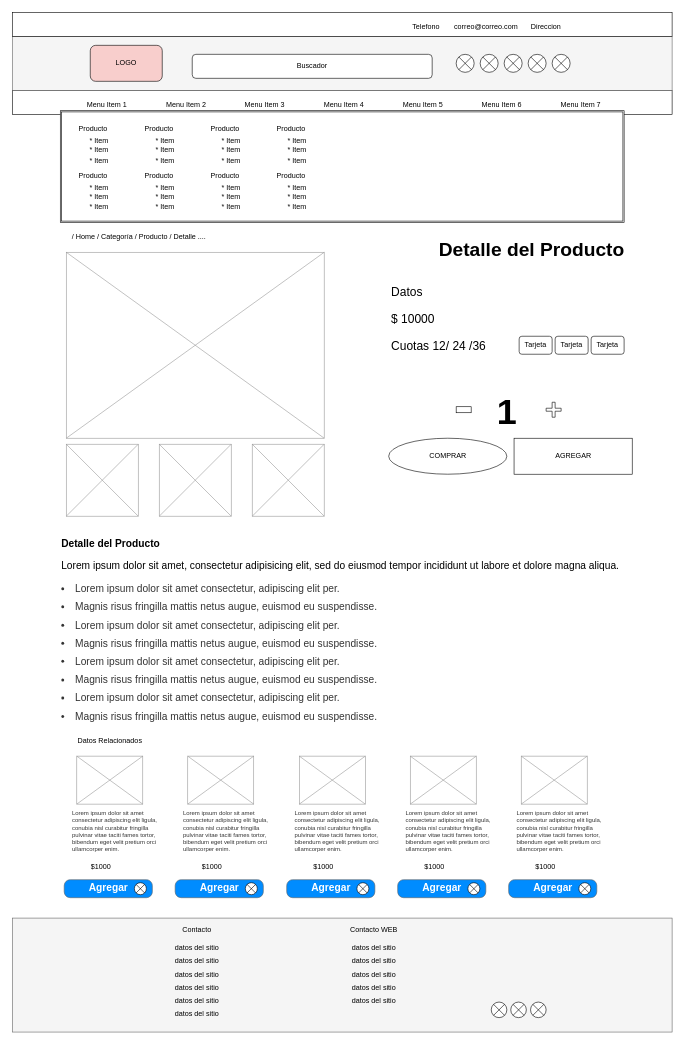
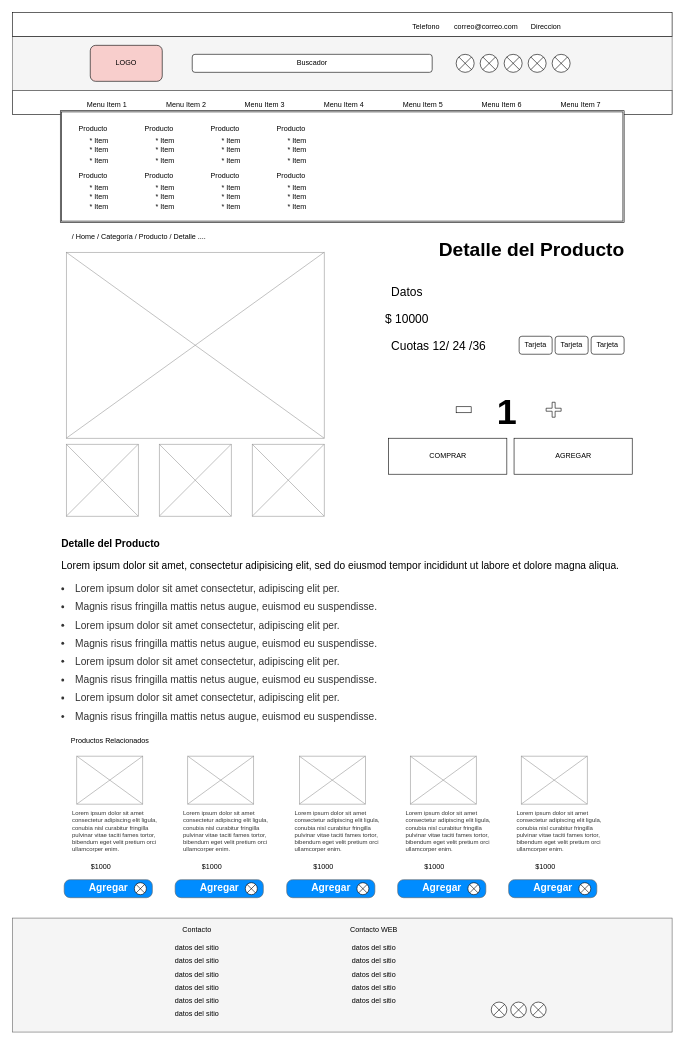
- <mxCell id="7" value="Buscador" style="rounded=1;whiteSpace=wrap;html=1;" vertex="1" parent="1"><mxGeometry x="320" y="90" width="400" height="40" as="geometry" /></mxCell>
+ <mxCell id="7" value="Buscador" style="rounded=1;whiteSpace=wrap;html=1;" vertex="1" parent="1"><mxGeometry x="320" y="90" width="400" height="30" as="geometry" /></mxCell>
- <mxCell id="115" value="&lt;div&gt;$ 10000&lt;/div&gt;" style="text;html=1;align=left;verticalAlign=middle;whiteSpace=wrap;rounded=0;fontSize=20;" vertex="1" parent="1"><mxGeometry x="650" y="515" width="90" height="30" as="geometry" /></mxCell>
+ <mxCell id="115" value="&lt;div&gt;$ 10000&lt;/div&gt;" style="text;html=1;align=left;verticalAlign=middle;whiteSpace=wrap;rounded=0;fontSize=20;" vertex="1" parent="1"><mxGeometry x="640" y="515" width="90" height="30" as="geometry" /></mxCell>
- <mxCell id="123" value="COMPRAR" style="ellipse;whiteSpace=wrap;html=1;" vertex="1" parent="1"><mxGeometry x="647.5" y="730" width="197" height="60" as="geometry" /></mxCell>
+ <mxCell id="123" value="COMPRAR" style="rounded=0;whiteSpace=wrap;html=1;" vertex="1" parent="1"><mxGeometry x="647.5" y="730" width="197" height="60" as="geometry" /></mxCell>
- <mxCell id="65" value="Datos Relacionados" style="text;html=1;align=center;verticalAlign=middle;whiteSpace=wrap;rounded=0;" vertex="1" parent="1"><mxGeometry x="107.5" y="1220" width="150" height="30" as="geometry" /></mxCell>
+ <mxCell id="65" value="Productos Relacionados" style="text;html=1;align=center;verticalAlign=middle;whiteSpace=wrap;rounded=0;" vertex="1" parent="1"><mxGeometry x="107.5" y="1220" width="150" height="30" as="geometry" /></mxCell>
